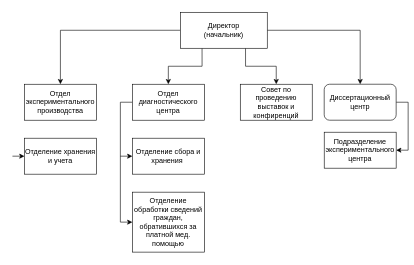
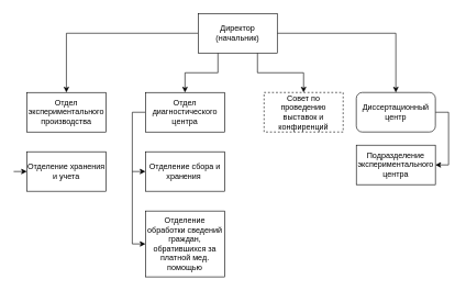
- <mxCell id="6" value="Директор&lt;br&gt;(начальник)" style="rounded=0;whiteSpace=wrap;html=1;align=center;" parent="1" vertex="1"><mxGeometry x="300" y="20" width="145" height="60" as="geometry" /></mxCell>
+ <mxCell id="6" value="Директор&lt;br&gt;(начальник)" style="rounded=0;whiteSpace=wrap;html=1;align=center;" parent="1" vertex="1"><mxGeometry x="300" y="20" width="120" height="60" as="geometry" /></mxCell>
- <mxCell id="11" value="Совет по проведению выставок и конфиренций" style="rounded=0;whiteSpace=wrap;html=1;align=center;" vertex="1" parent="1"><mxGeometry x="400" y="140" width="120" height="60" as="geometry" /></mxCell>
+ <mxCell id="11" value="Совет по проведению выставок и конфиренций" style="rounded=0;whiteSpace=wrap;html=1;align=center;dashed=1;" vertex="1" parent="1"><mxGeometry x="400" y="140" width="120" height="60" as="geometry" /></mxCell>
